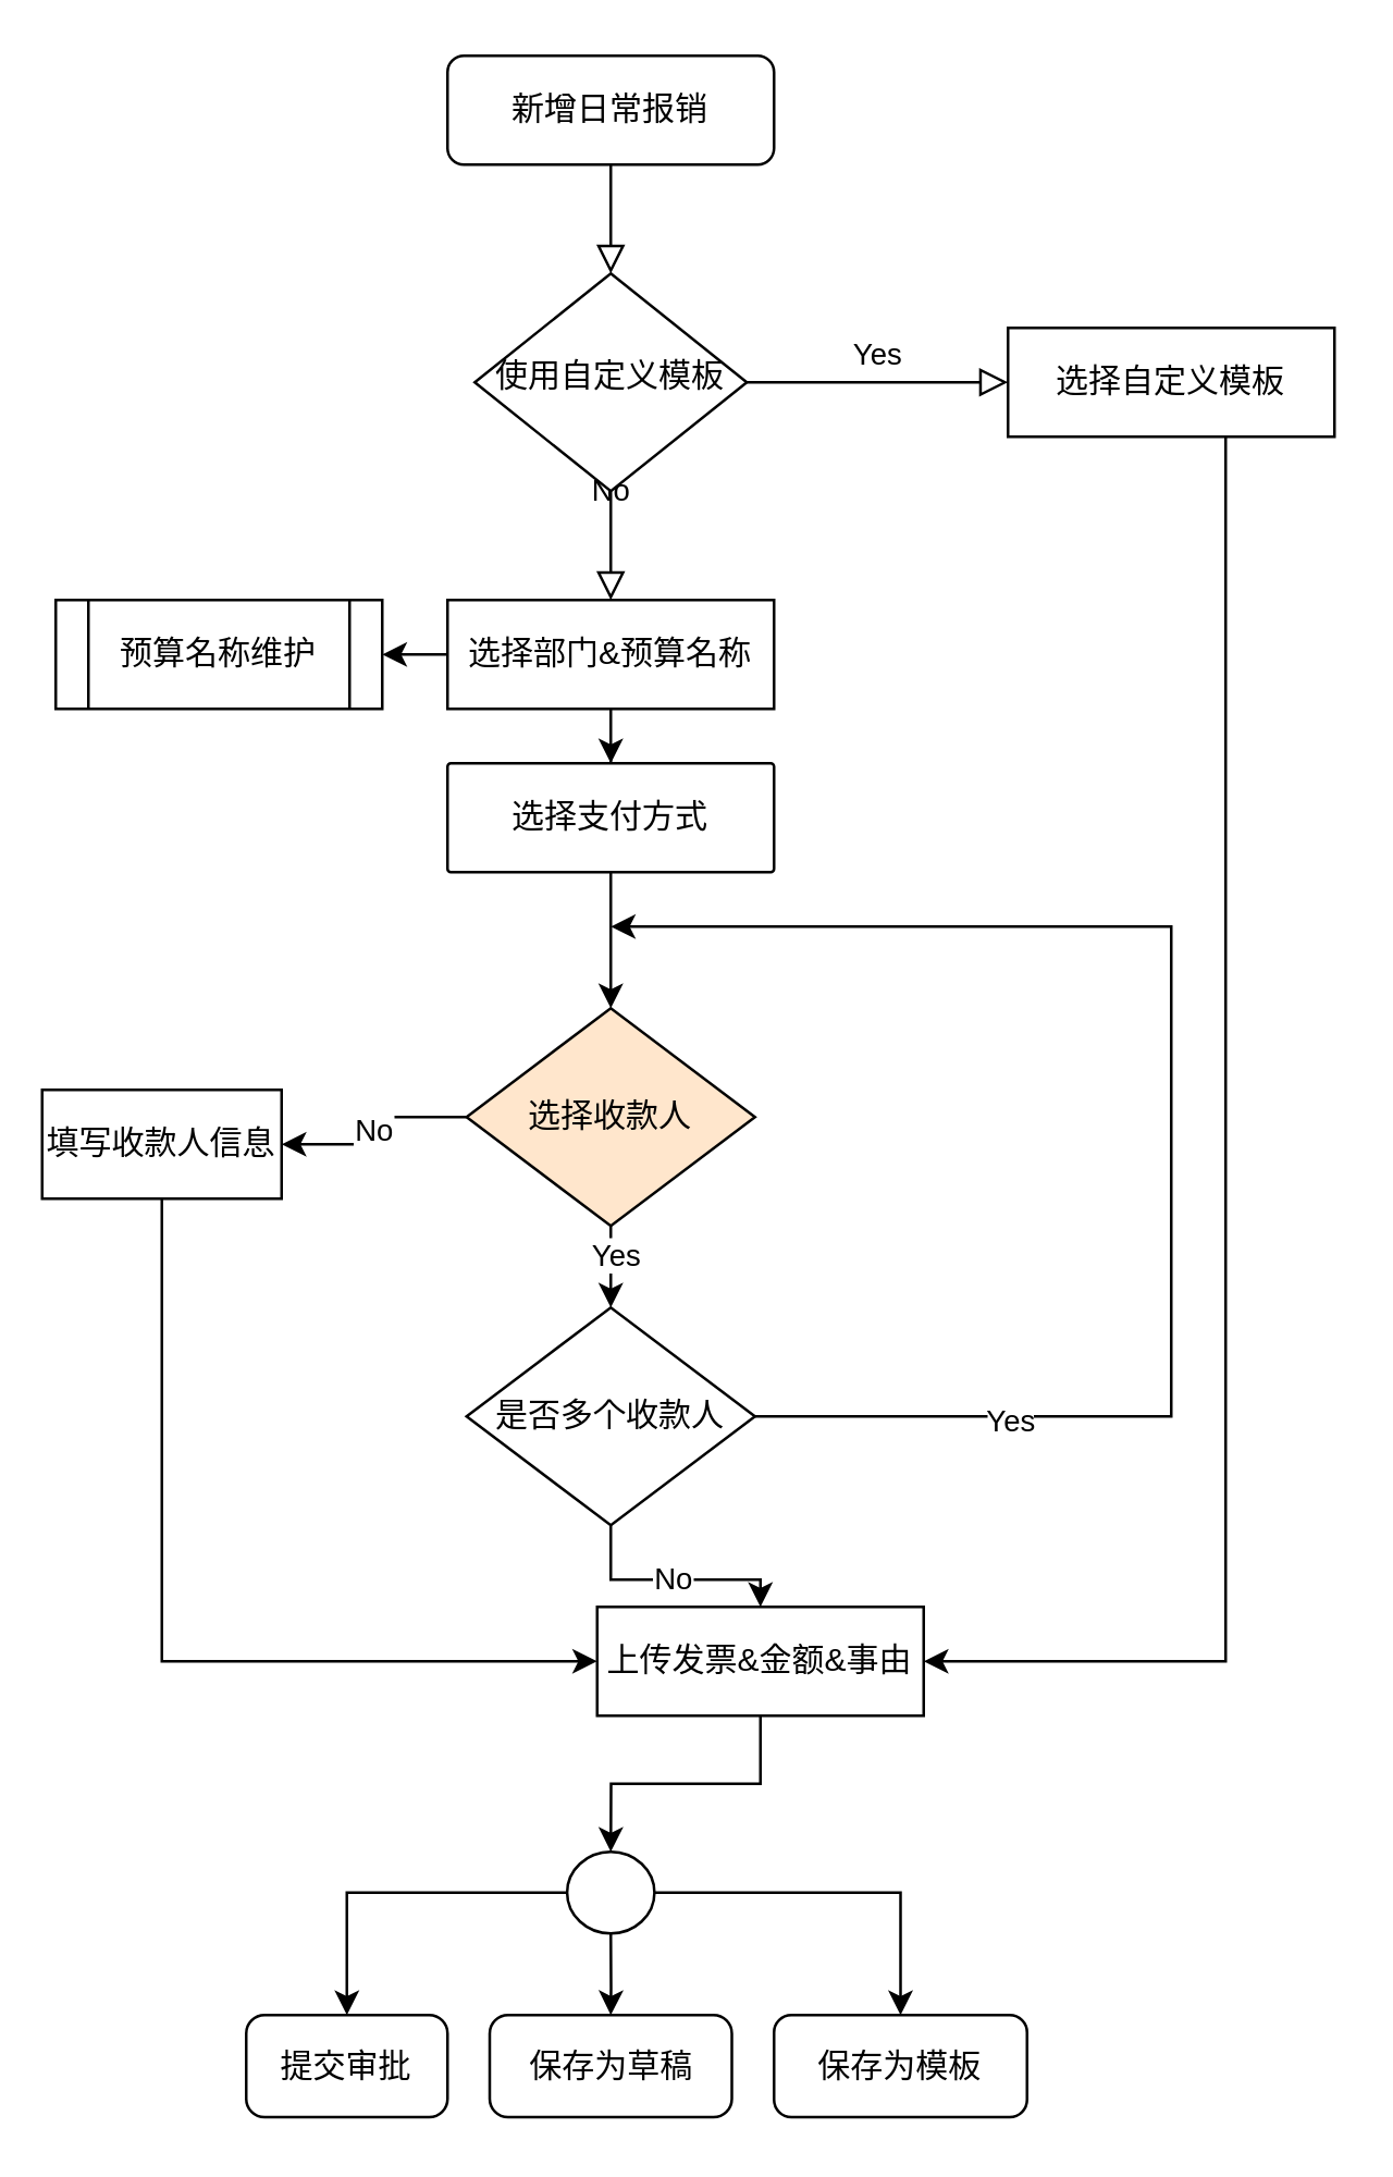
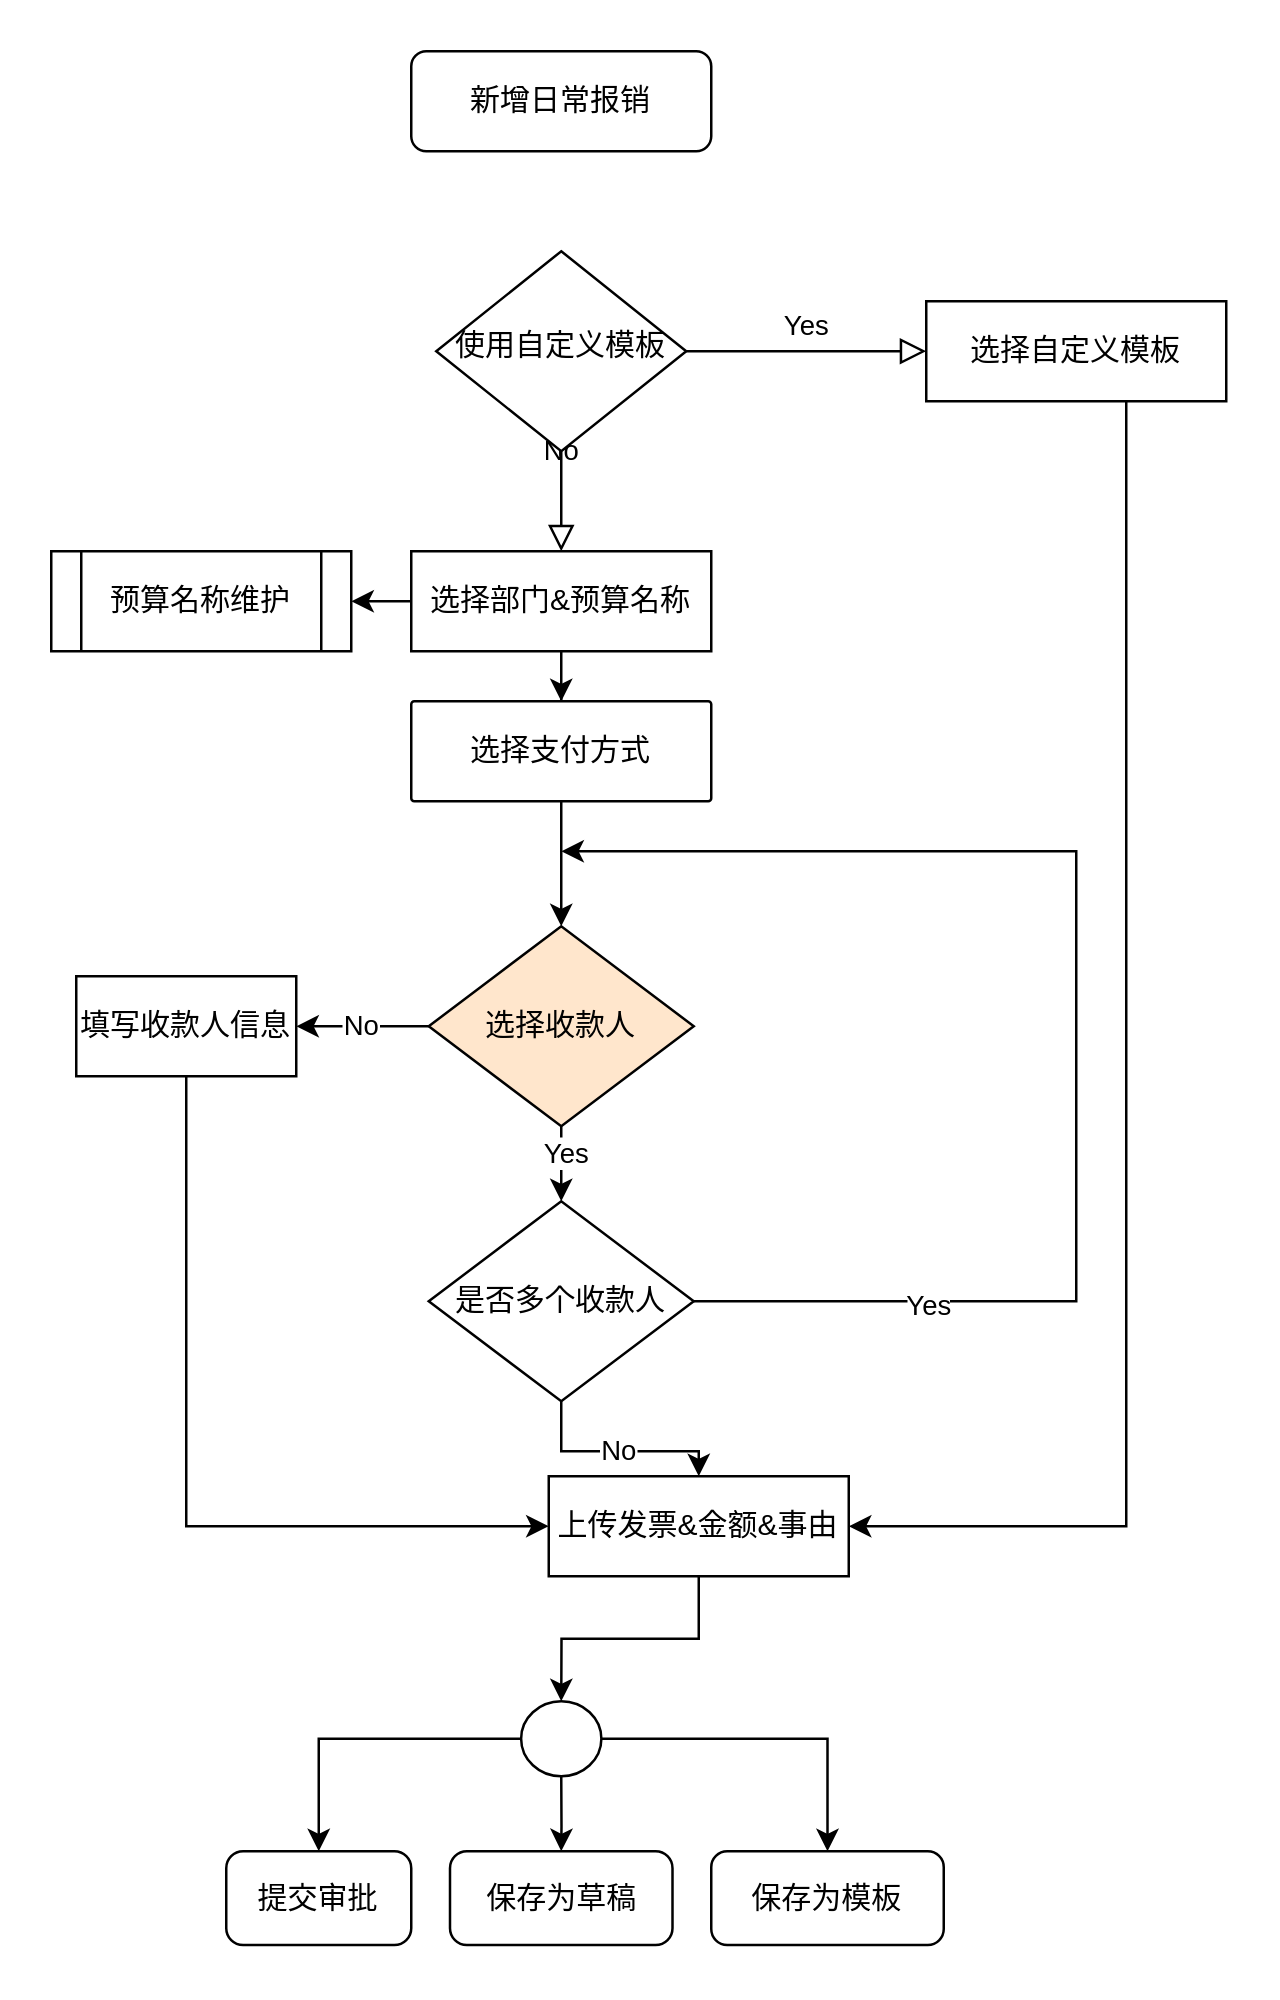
- <mxCell id="2" value="" style="rounded=0;html=1;jettySize=auto;orthogonalLoop=1;fontSize=11;endArrow=block;endFill=0;endSize=8;strokeWidth=1;shadow=0;labelBackgroundColor=none;edgeStyle=orthogonalEdgeStyle;" parent="1" source="3" target="6" edge="1"><mxGeometry relative="1" as="geometry" /></mxCell>
- <mxCell id="21" value="填写收款人信息" style="whiteSpace=wrap;html=1;rounded=1;shadow=0;strokeWidth=1;glass=0;arcSize=0;" parent="1" vertex="1"><mxGeometry x="15" y="400" width="88" height="40" as="geometry" /></mxCell>
+ <mxCell id="21" value="填写收款人信息" style="whiteSpace=wrap;html=1;rounded=1;shadow=0;strokeWidth=1;glass=0;arcSize=0;" parent="1" vertex="1"><mxGeometry x="30" y="390" width="88" height="40" as="geometry" /></mxCell>
